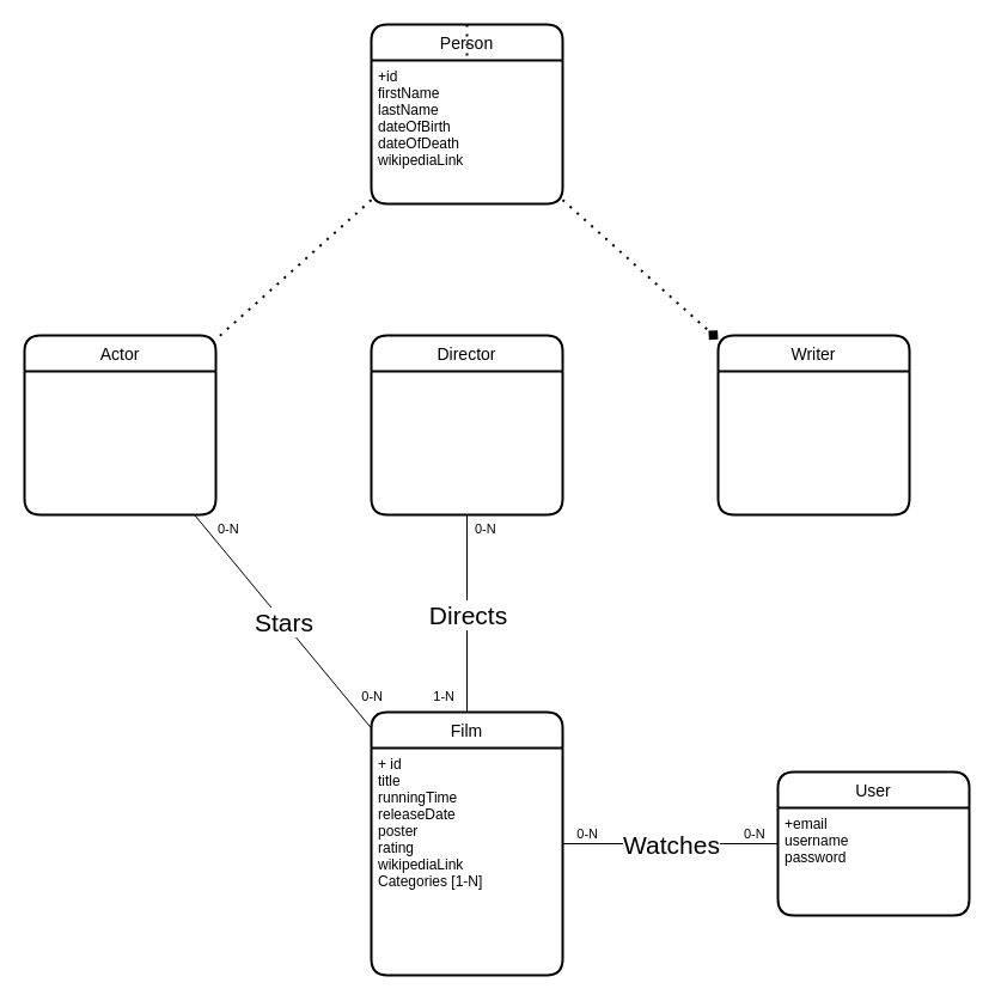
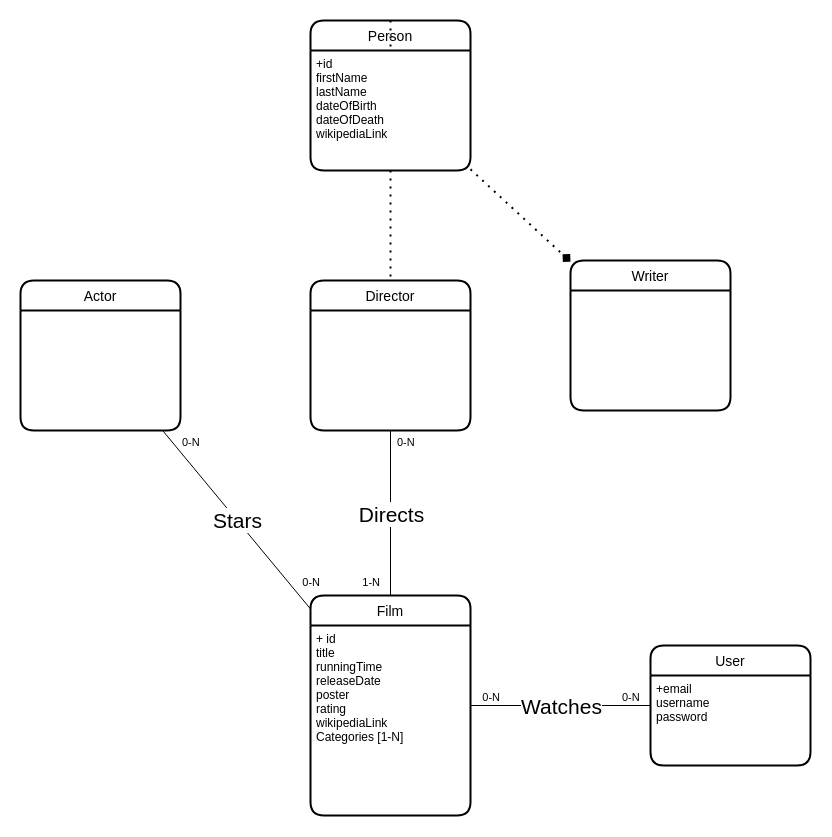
- <mxCell id="12" value="" style="endArrow=none;dashed=1;html=1;dashPattern=1 3;strokeWidth=2;rounded=0;fontSize=21;" edge="1" parent="1" source="10" target="4"><mxGeometry width="50" height="50" relative="1" as="geometry"><mxPoint x="-10" y="780" as="sourcePoint" /><mxPoint x="40" y="730" as="targetPoint" /></mxGeometry></mxCell>
+ <mxCell id="12" value="" style="endArrow=none;dashed=1;html=1;dashPattern=1 3;strokeWidth=2;rounded=0;fontSize=21;" edge="1" parent="1" source="10" target="9"><mxGeometry width="50" height="50" relative="1" as="geometry"><mxPoint x="-10" y="780" as="sourcePoint" /><mxPoint x="40" y="730" as="targetPoint" /></mxGeometry></mxCell>
- <mxCell id="14" value="Writer" style="swimlane;childLayout=stackLayout;horizontal=1;startSize=30;horizontalStack=0;rounded=1;fontSize=14;fontStyle=0;strokeWidth=2;resizeParent=0;resizeLast=1;shadow=0;dashed=0;align=center;" vertex="1" parent="1"><mxGeometry x="600" y="280" width="160" height="150" as="geometry" /></mxCell>
+ <mxCell id="14" value="Writer" style="swimlane;childLayout=stackLayout;horizontal=1;startSize=30;horizontalStack=0;rounded=1;fontSize=14;fontStyle=0;strokeWidth=2;resizeParent=0;resizeLast=1;shadow=0;dashed=0;align=center;" vertex="1" parent="1"><mxGeometry x="570" y="260" width="160" height="150" as="geometry" /></mxCell>
